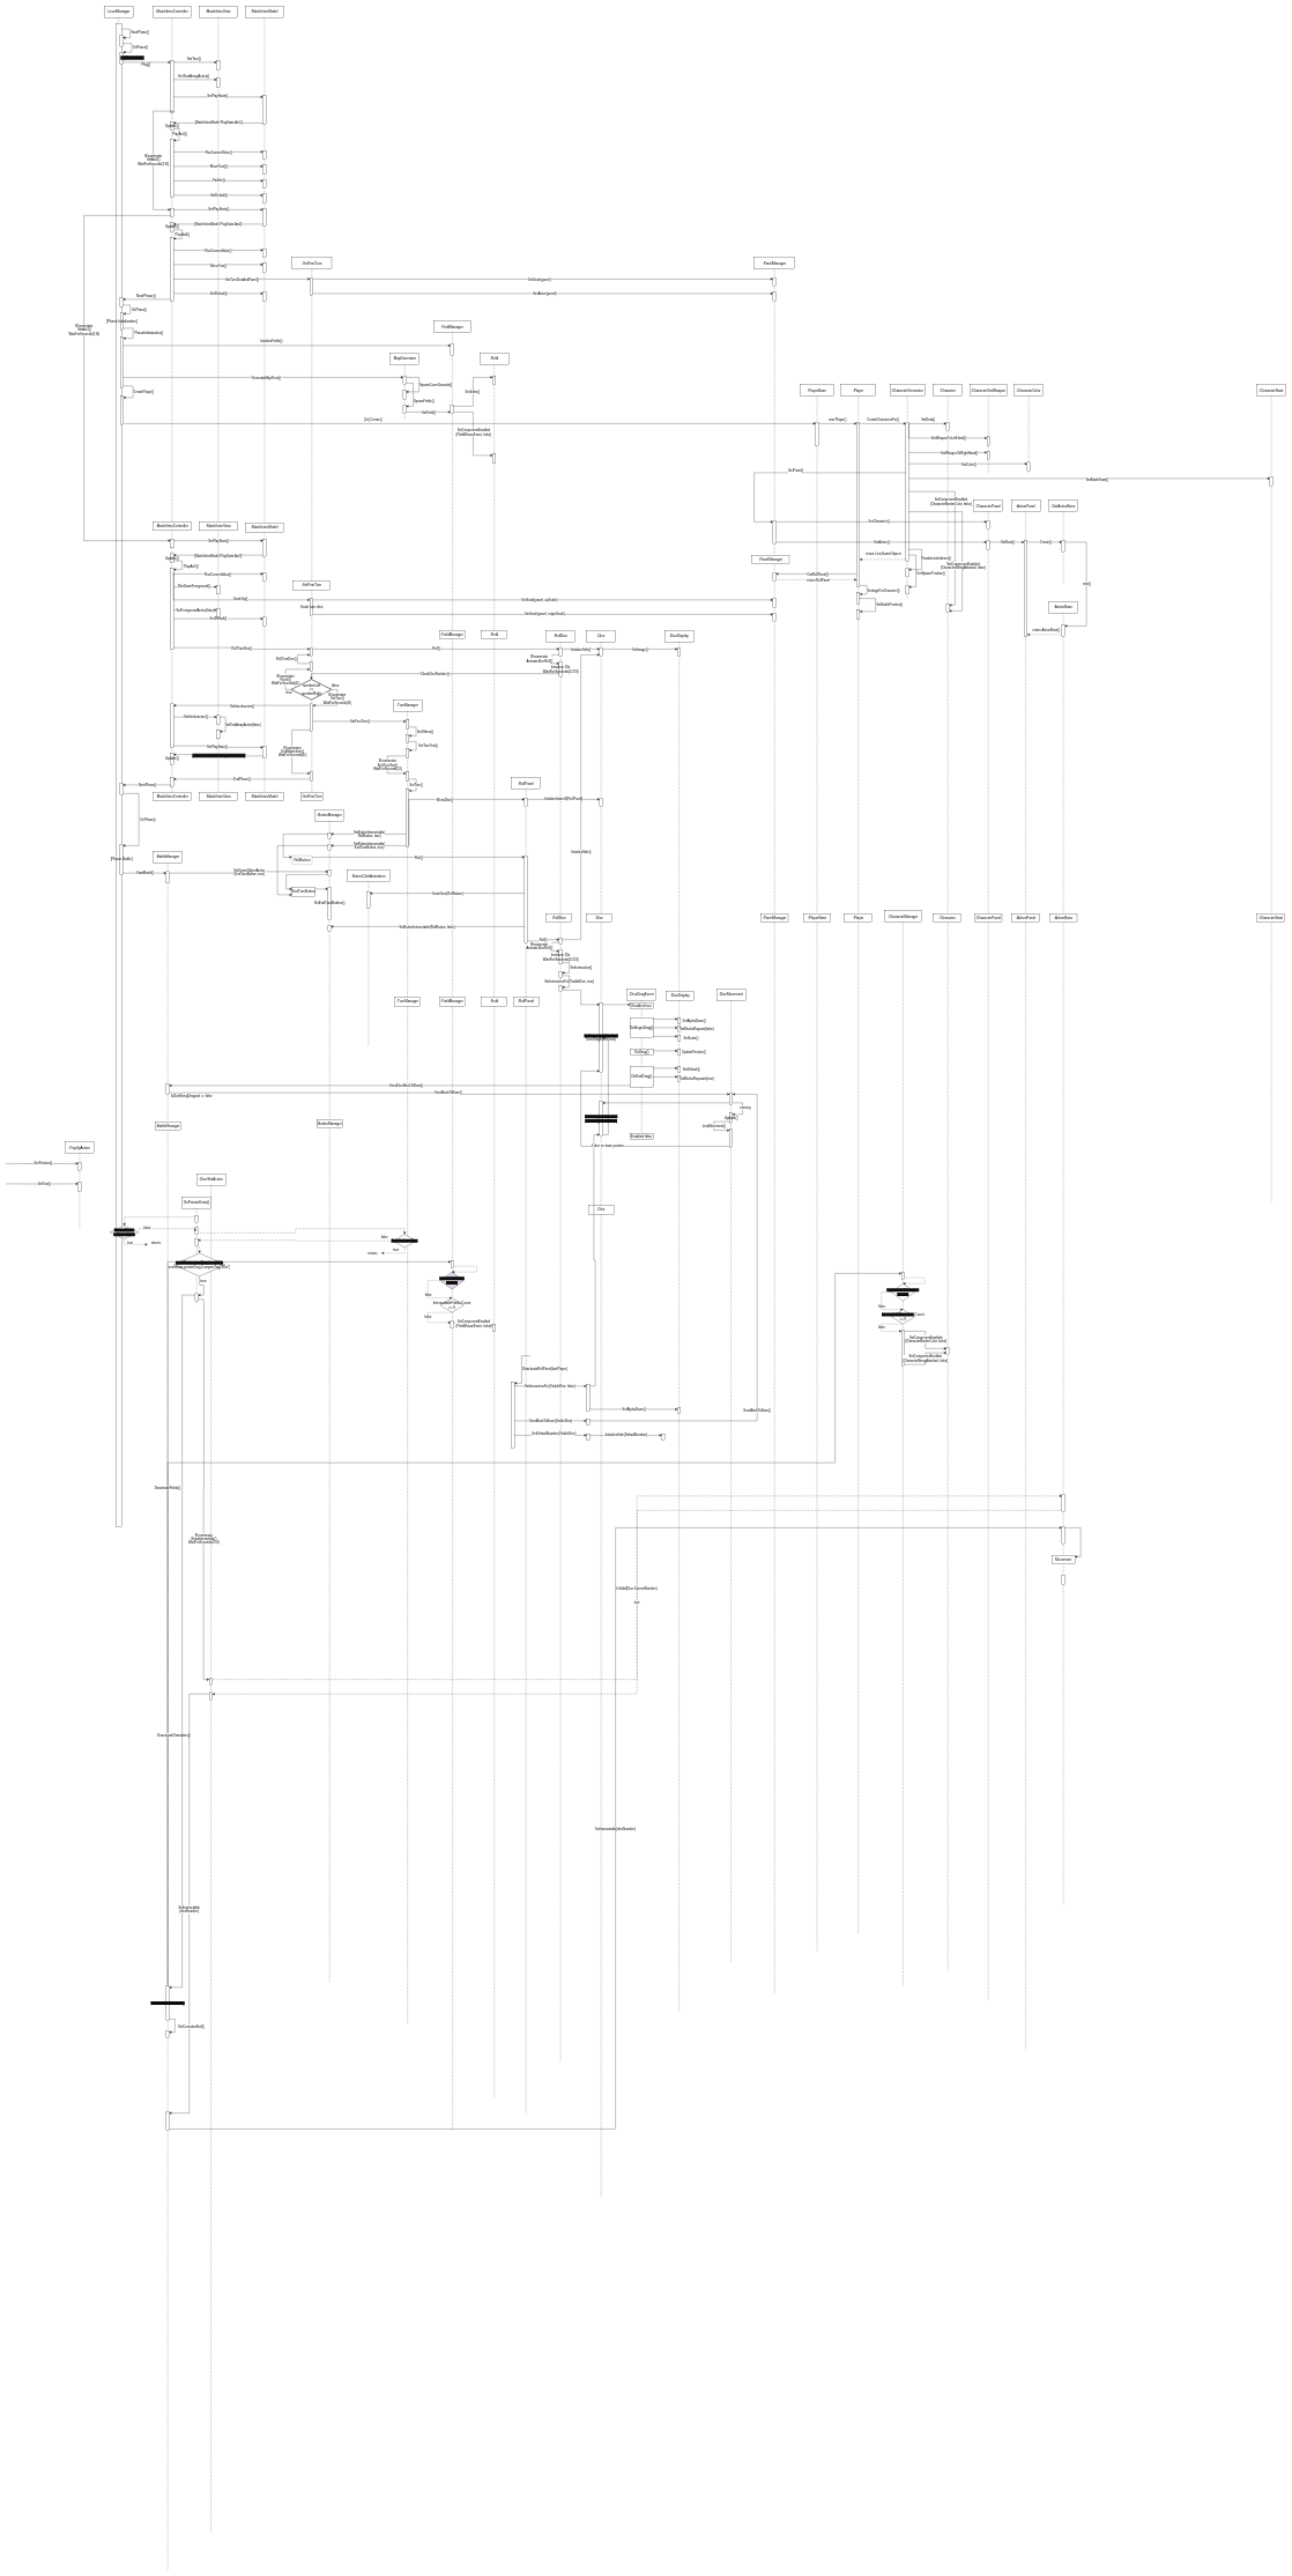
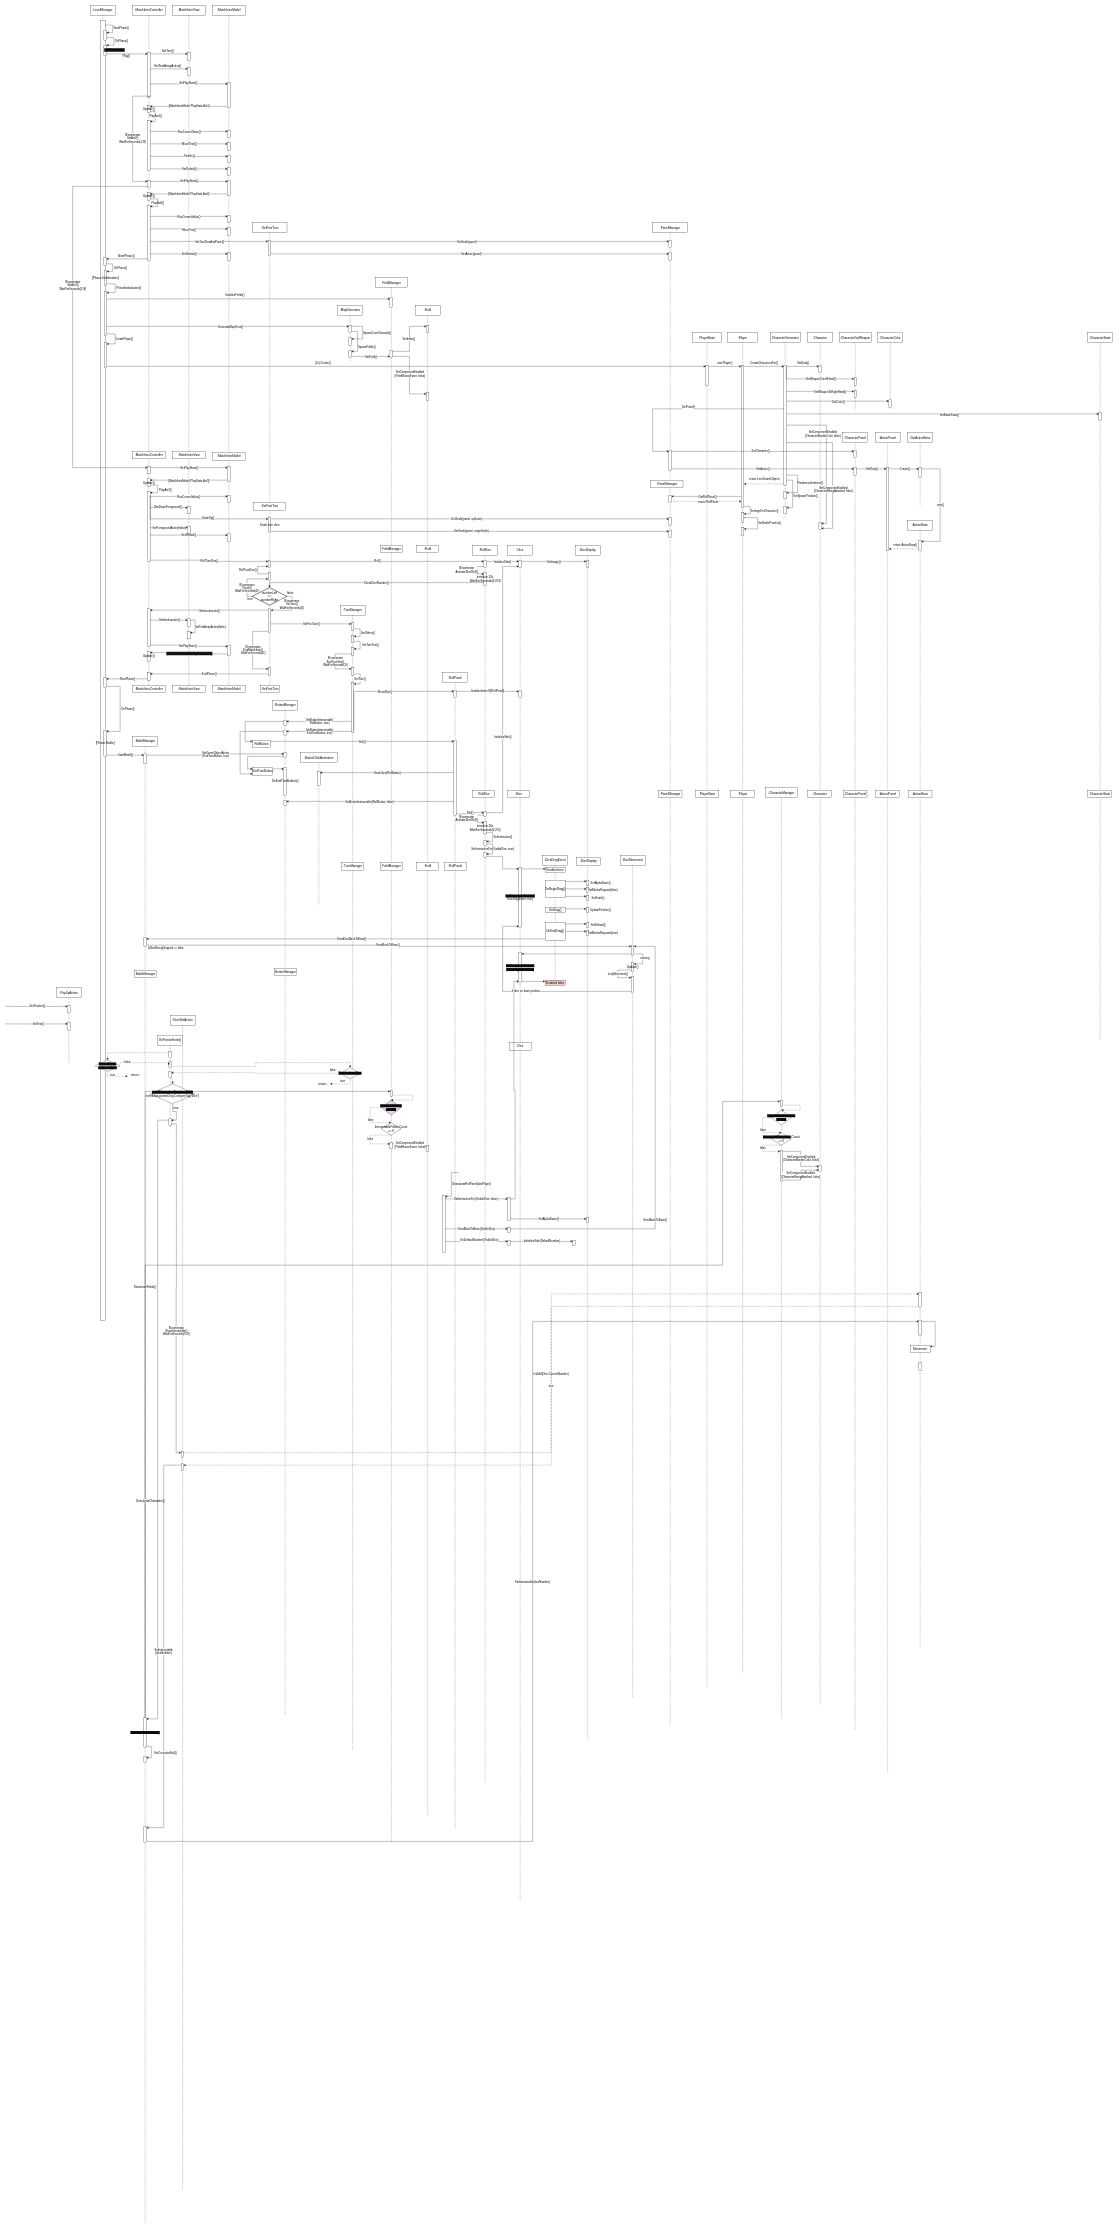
- <mxCell id="419" value="RollButton" style="html=1;points=[[0,0,0,0,5],[0,1,0,0,-5],[1,0,0,0,5],[1,1,0,0,-5]];perimeter=orthogonalPerimeter;outlineConnect=0;targetShapes=umlLifeline;portConstraint=eastwest;newEdgeStyle={&quot;curved&quot;:0,&quot;rounded&quot;:0};dashed=1;" parent="1" vertex="1"><mxGeometry x="1010" y="2960" width="70" height="30" as="geometry" /></mxCell>
+ <mxCell id="419" value="RollButton" style="html=1;points=[[0,0,0,0,5],[0,1,0,0,-5],[1,0,0,0,5],[1,1,0,0,-5]];perimeter=orthogonalPerimeter;outlineConnect=0;targetShapes=umlLifeline;portConstraint=eastwest;newEdgeStyle={&quot;curved&quot;:0,&quot;rounded&quot;:0};" parent="1" vertex="1"><mxGeometry x="1010" y="2960" width="70" height="30" as="geometry" /></mxCell>
- <mxCell id="527" style="edgeStyle=orthogonalEdgeStyle;rounded=0;orthogonalLoop=1;jettySize=auto;html=1;curved=0;exitX=1;exitY=1;exitDx=0;exitDy=-5;exitPerimeter=0;" parent="1" source="308" target="319" edge="1"><mxGeometry relative="1" as="geometry" /></mxCell>
+ <mxCell id="527" style="edgeStyle=orthogonalEdgeStyle;rounded=0;orthogonalLoop=1;jettySize=auto;html=1;curved=0;exitX=1;exitY=1;exitDx=0;exitDy=-5;exitPerimeter=0;entryX=0;entryY=0;entryDx=0;entryDy=5;entryPerimeter=0;" parent="1" source="308" target="336" edge="1"><mxGeometry relative="1" as="geometry" /></mxCell>
- <mxCell id="336" value="Enabled false" style="html=1;points=[[0,0,0,0,5],[0,1,0,0,-5],[1,0,0,0,5],[1,1,0,0,-5]];perimeter=orthogonalPerimeter;outlineConnect=0;targetShapes=umlLifeline;portConstraint=eastwest;newEdgeStyle={&quot;curved&quot;:0,&quot;rounded&quot;:0};" parent="331" vertex="1"><mxGeometry x="10" y="500" width="80" height="20" as="geometry" /></mxCell>
+ <mxCell id="336" value="Enabled false" style="html=1;points=[[0,0,0,0,5],[0,1,0,0,-5],[1,0,0,0,5],[1,1,0,0,-5]];perimeter=orthogonalPerimeter;outlineConnect=0;targetShapes=umlLifeline;portConstraint=eastwest;newEdgeStyle={&quot;curved&quot;:0,&quot;rounded&quot;:0};fillColor=#f8cecc;" parent="331" vertex="1"><mxGeometry x="10" y="500" width="80" height="20" as="geometry" /></mxCell>
